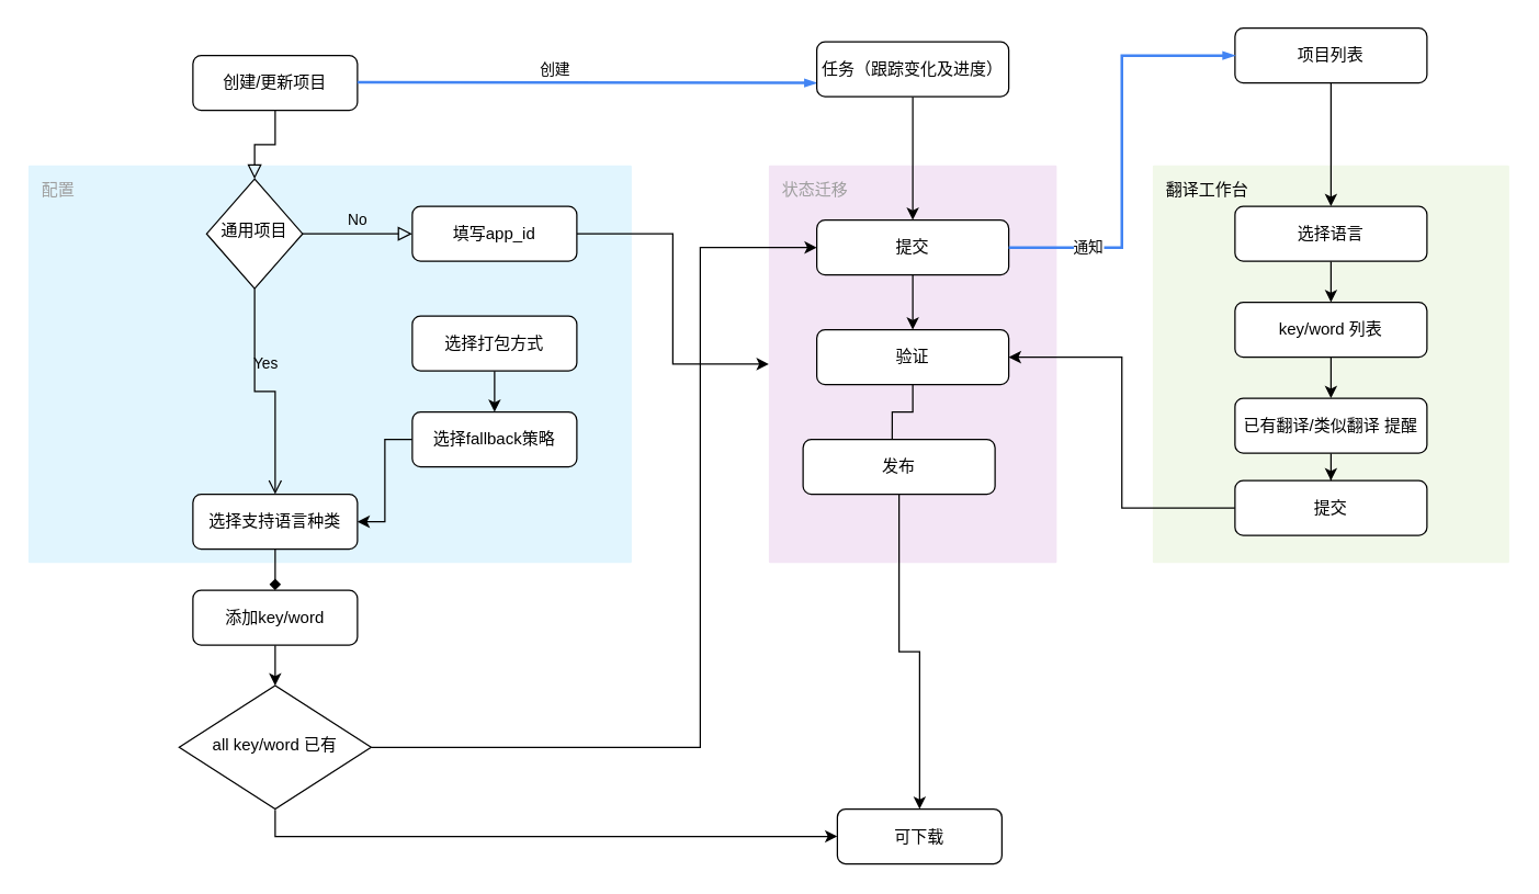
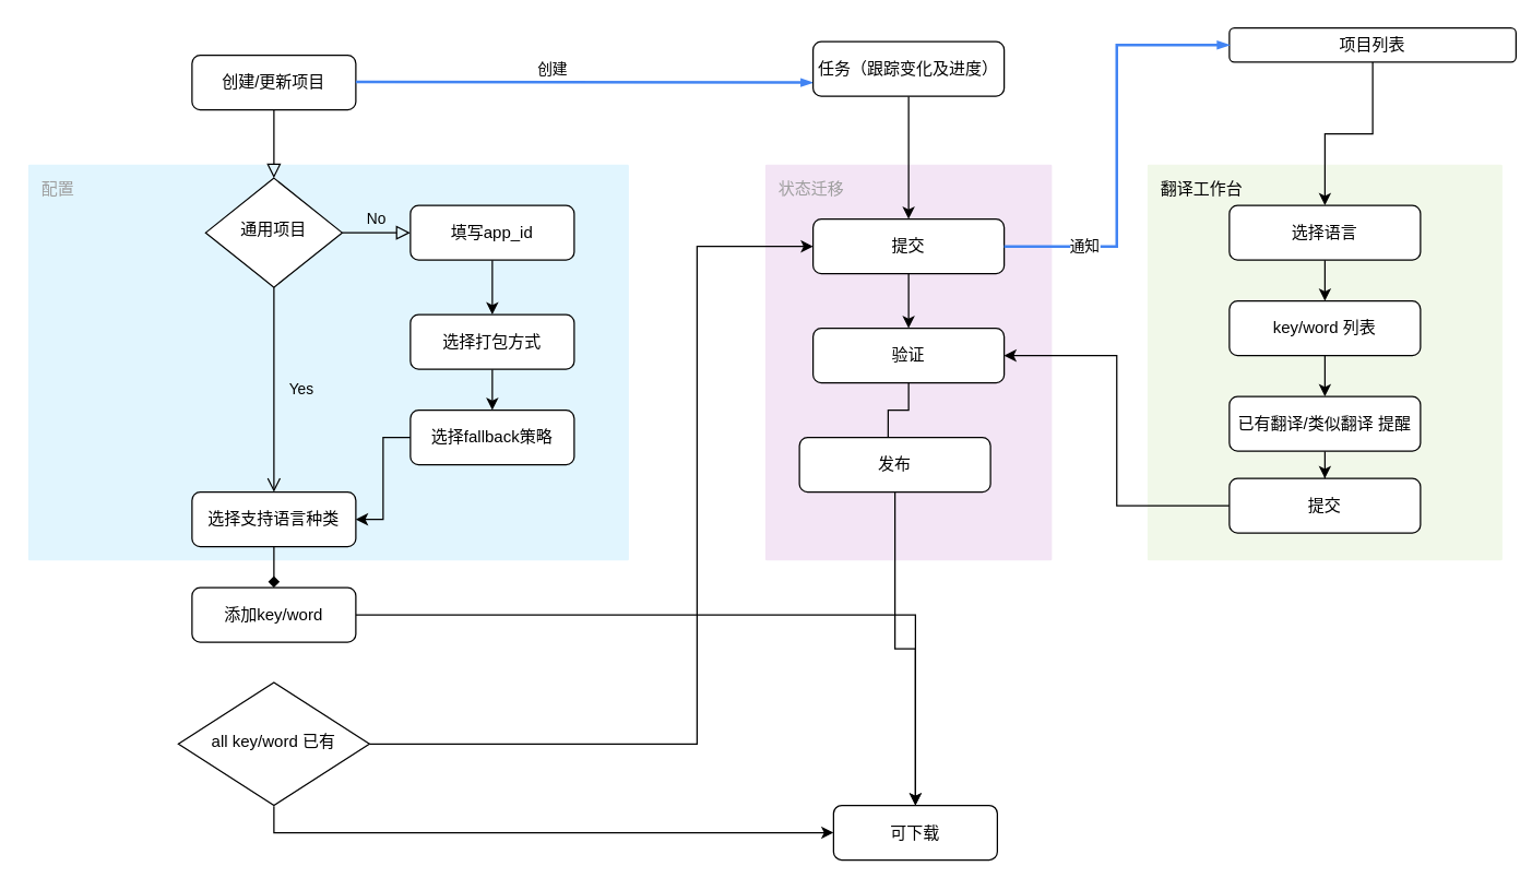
- <mxCell id="32" value="项目列表" style="rounded=1;whiteSpace=wrap;html=1;fontSize=12;glass=0;strokeWidth=1;shadow=0;" vertex="1" parent="1"><mxGeometry x="900" y="20" width="140" height="40" as="geometry" /></mxCell>
+ <mxCell id="32" value="项目列表" style="rounded=1;whiteSpace=wrap;html=1;fontSize=12;glass=0;strokeWidth=1;shadow=0;" vertex="1" parent="1"><mxGeometry x="900" y="20" width="210" height="25" as="geometry" /></mxCell>
- <mxCell id="8" value="通用项目" style="rhombus;whiteSpace=wrap;html=1;shadow=0;fontFamily=Helvetica;fontSize=12;align=center;strokeWidth=1;spacing=6;spacingTop=-4;" parent="1" vertex="1"><mxGeometry x="150" y="130" width="70" height="80" as="geometry" /></mxCell>
+ <mxCell id="8" value="通用项目" style="rhombus;whiteSpace=wrap;html=1;shadow=0;fontFamily=Helvetica;fontSize=12;align=center;strokeWidth=1;spacing=6;spacingTop=-4;" parent="1" vertex="1"><mxGeometry x="150" y="130" width="100" height="80" as="geometry" /></mxCell>
- <mxCell id="9" value="" style="edgeStyle=orthogonalEdgeStyle;rounded=0;orthogonalLoop=1;jettySize=auto;html=1;" edge="1" parent="1" source="10" target="2"><mxGeometry relative="1" as="geometry" /></mxCell>
+ <mxCell id="9" value="" style="edgeStyle=orthogonalEdgeStyle;rounded=0;orthogonalLoop=1;jettySize=auto;html=1;" edge="1" parent="1" source="10" target="14"><mxGeometry relative="1" as="geometry" /></mxCell>
- <mxCell id="18" style="edgeStyle=orthogonalEdgeStyle;rounded=0;orthogonalLoop=1;jettySize=auto;html=1;" edge="1" parent="1" source="19" target="44"><mxGeometry relative="1" as="geometry" /></mxCell>
+ <mxCell id="18" style="edgeStyle=orthogonalEdgeStyle;rounded=0;orthogonalLoop=1;jettySize=auto;html=1;" edge="1" parent="1" source="19" target="45"><mxGeometry relative="1" as="geometry" /></mxCell>
